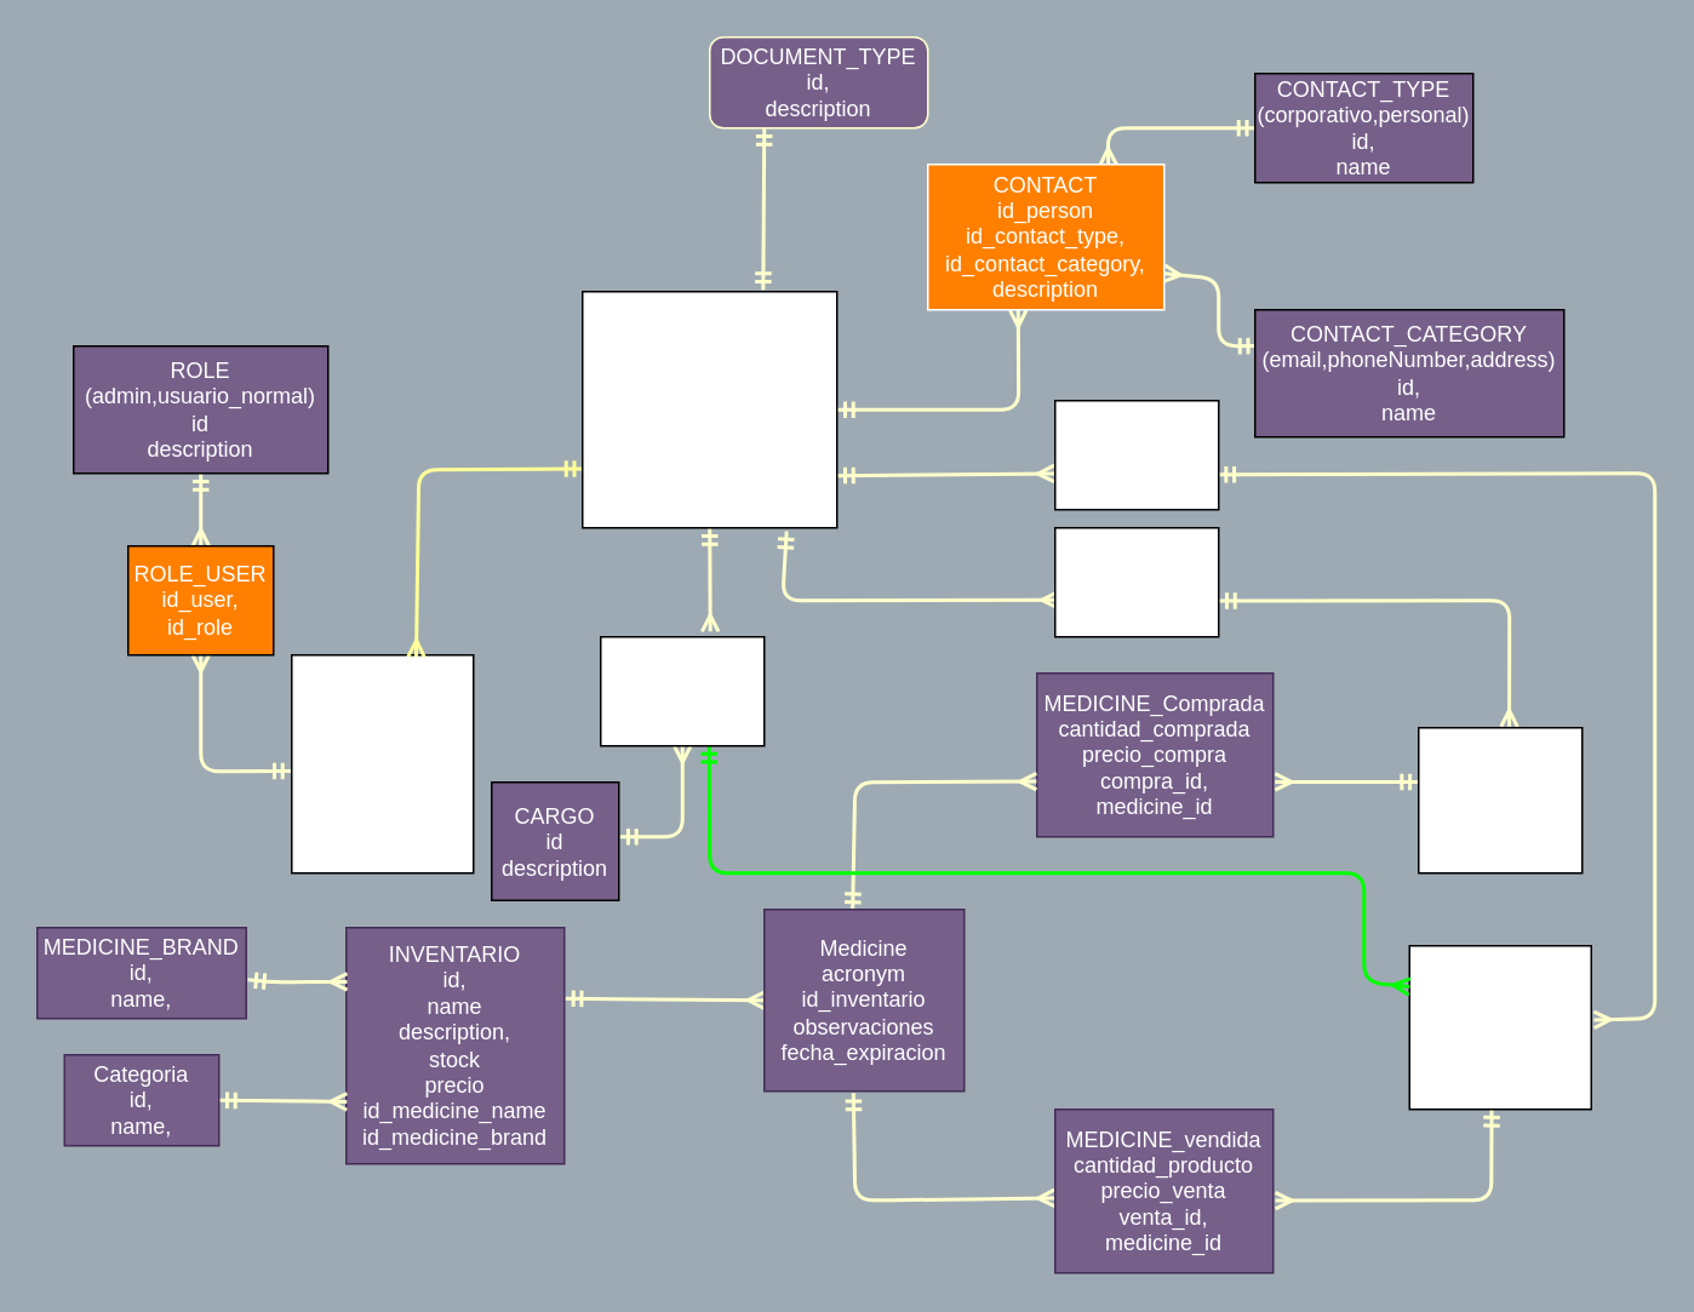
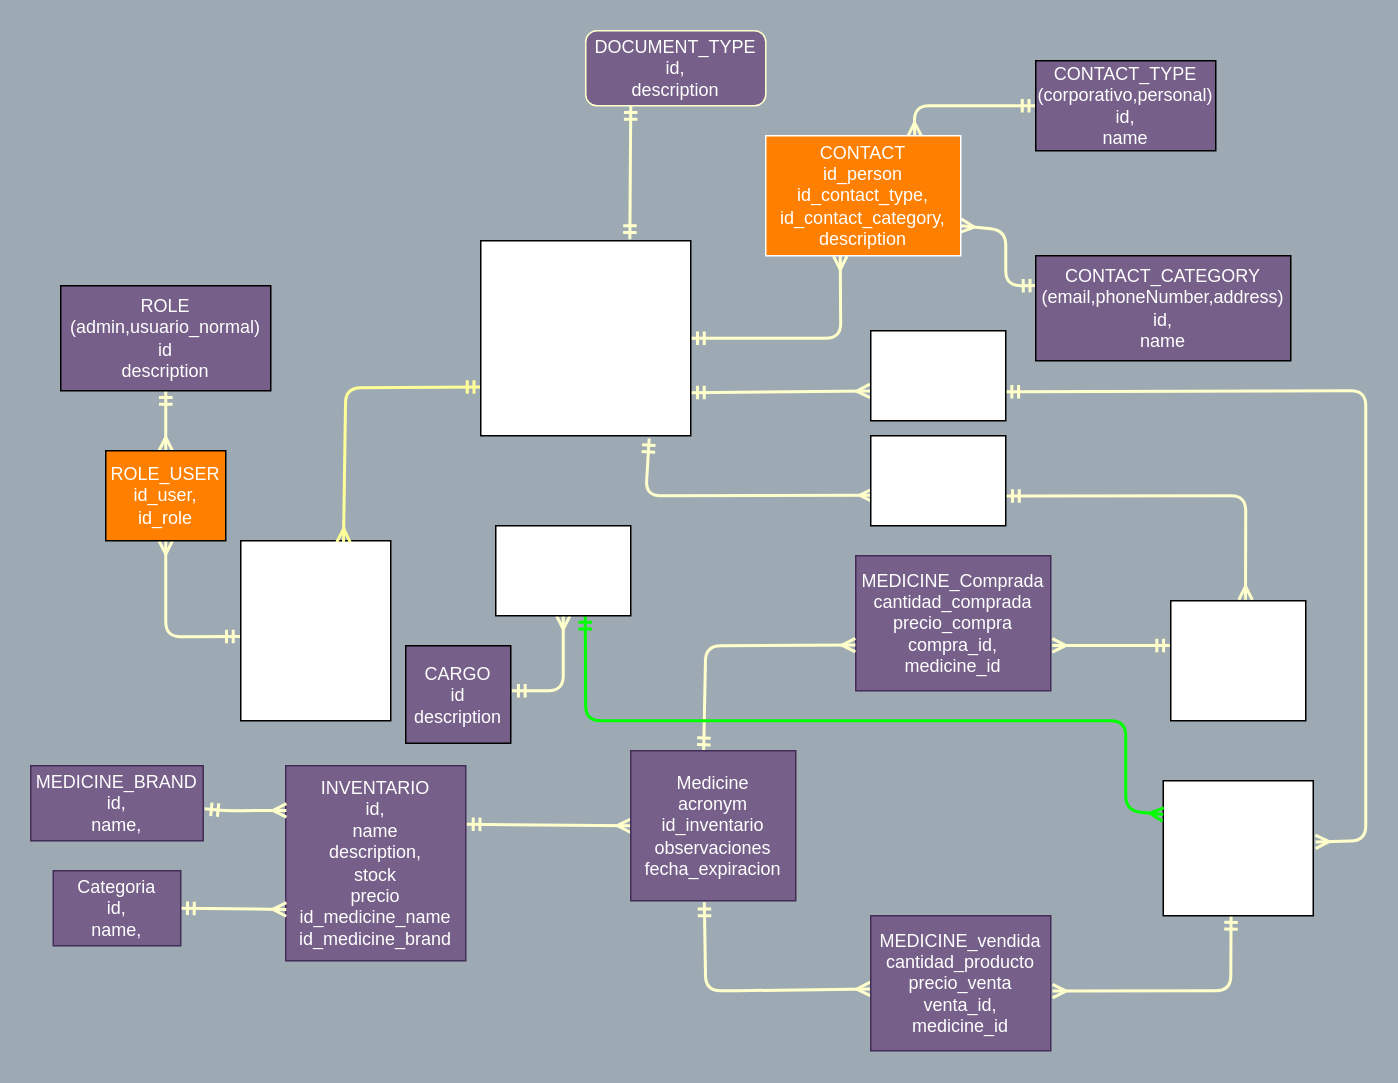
- <mxCell id="13" style="edgeStyle=none;html=1;exitX=0.5;exitY=1;exitDx=0;exitDy=0;entryX=0.67;entryY=-0.049;entryDx=0;entryDy=0;entryPerimeter=0;strokeColor=#FFFFCC;strokeWidth=2;startArrow=ERmandOne;startFill=0;endArrow=ERmany;endFill=0;" edge="1" parent="1" source="17" target="41"><mxGeometry relative="1" as="geometry" /></mxCell>
